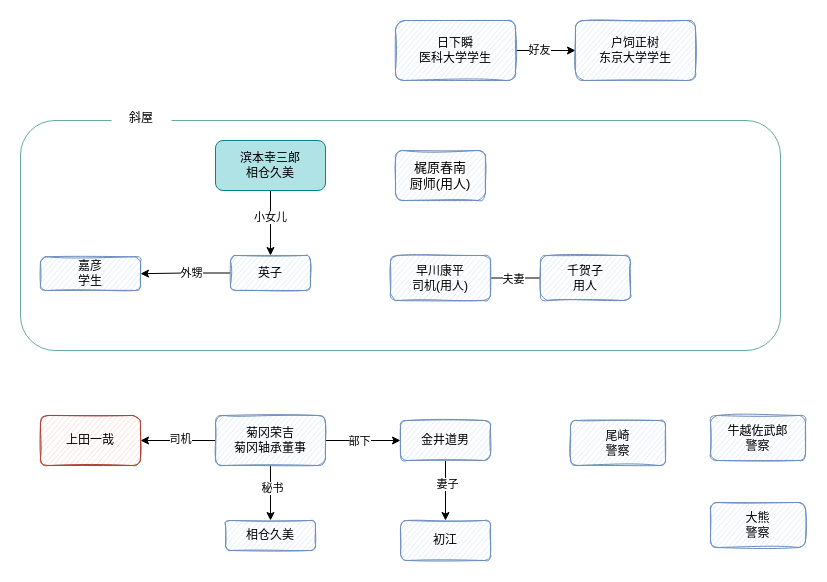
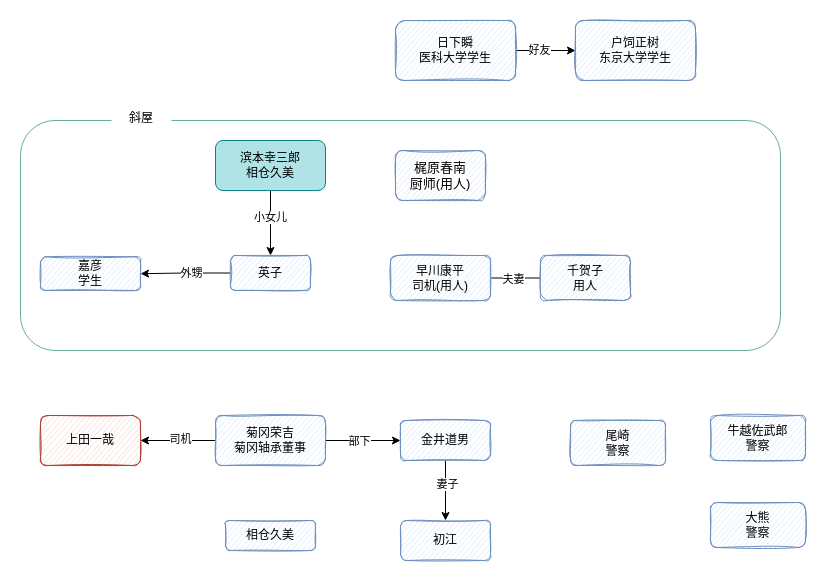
- <mxCell id="9" value="" style="edgeStyle=orthogonalEdgeStyle;rounded=0;orthogonalLoop=1;jettySize=auto;html=1;" parent="1" source="15" target="16" edge="1"><mxGeometry relative="1" as="geometry" /></mxCell>
- <mxCell id="10" value="秘书" style="edgeLabel;html=1;align=center;verticalAlign=middle;resizable=0;points=[];" parent="9" vertex="1" connectable="0"><mxGeometry x="-0.2" y="3" relative="1" as="geometry"><mxPoint x="-2" as="offset" /></mxGeometry></mxCell>
